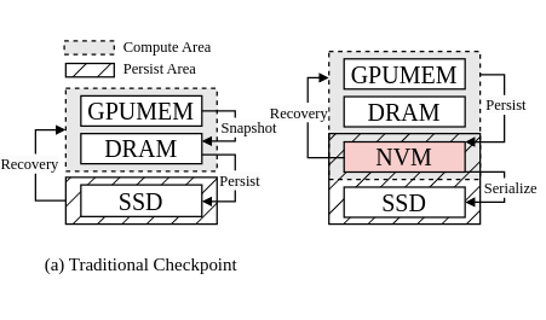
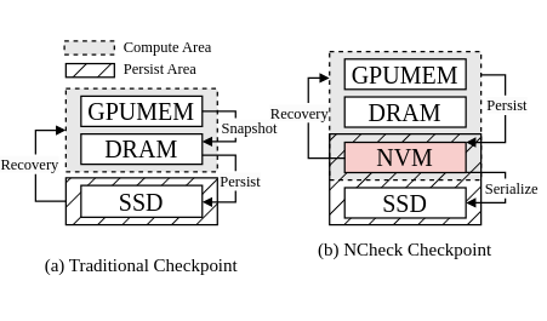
+ <mxCell id="30" value="(b) NCheck Checkpoint" style="text;html=1;align=center;verticalAlign=middle;whiteSpace=wrap;rounded=0;fontFamily=Times New Roman;" vertex="1" parent="1"><mxGeometry x="194" y="150" width="140" height="30" as="geometry" /></mxCell>
